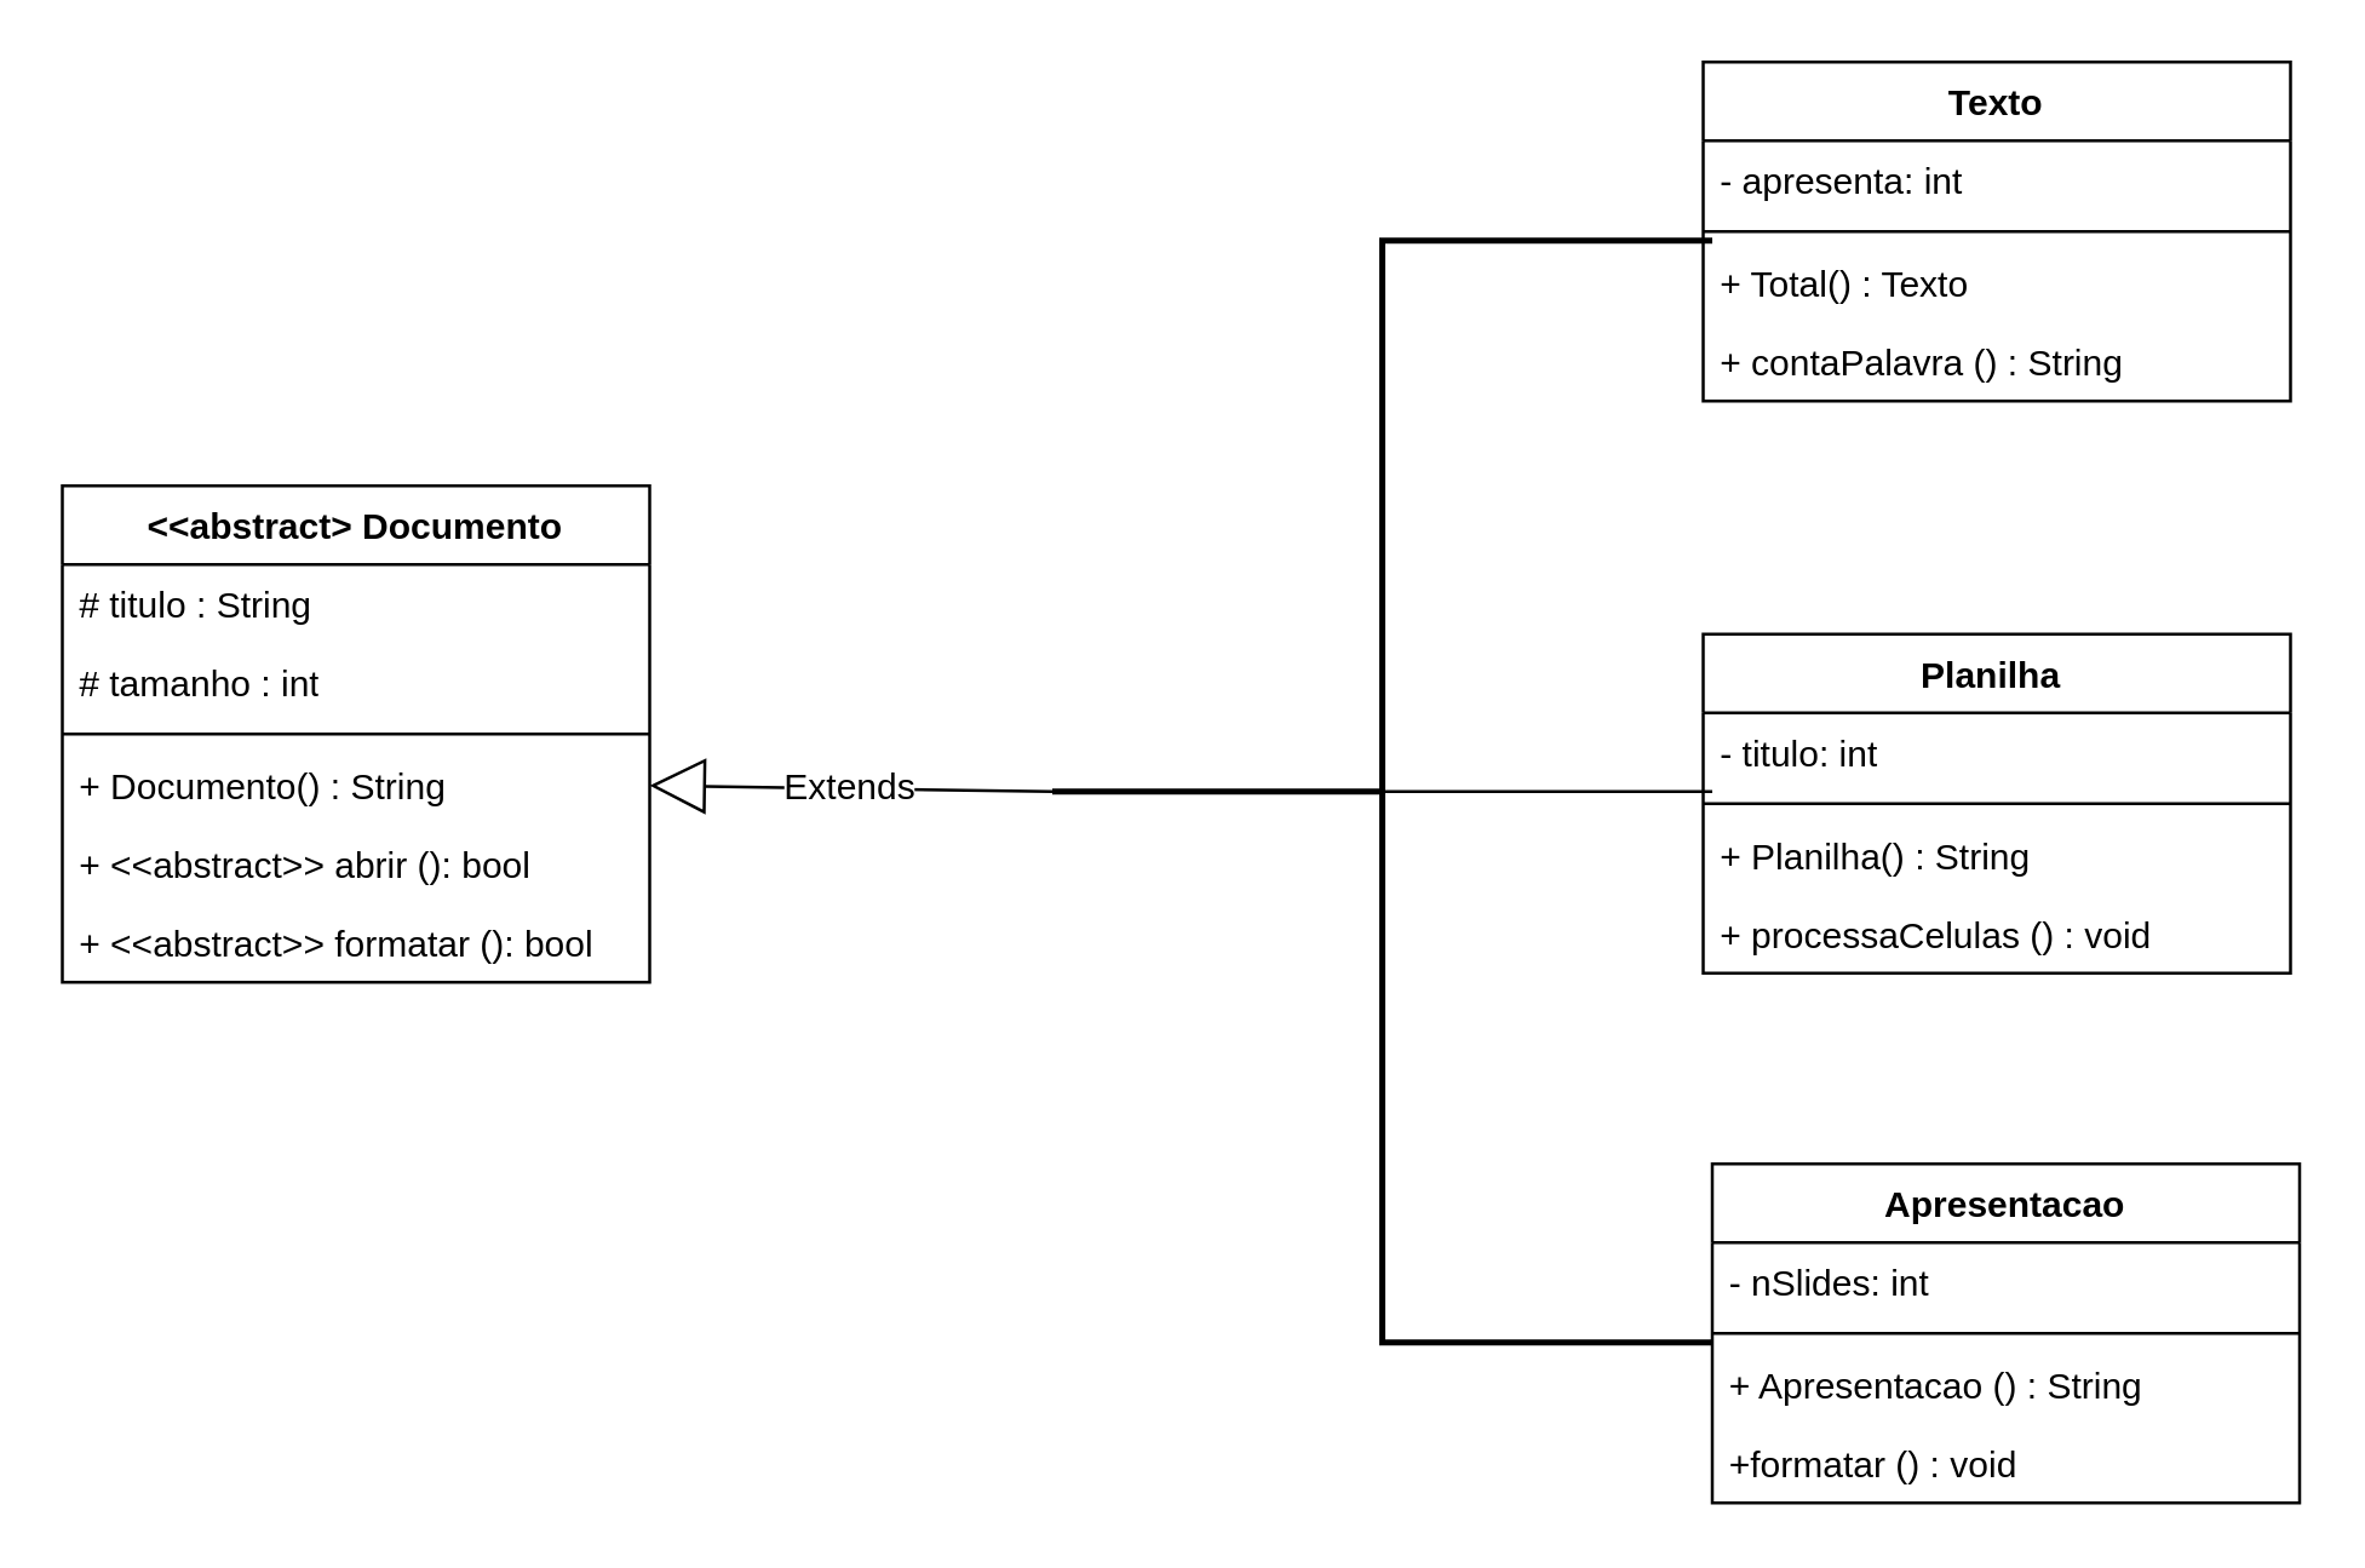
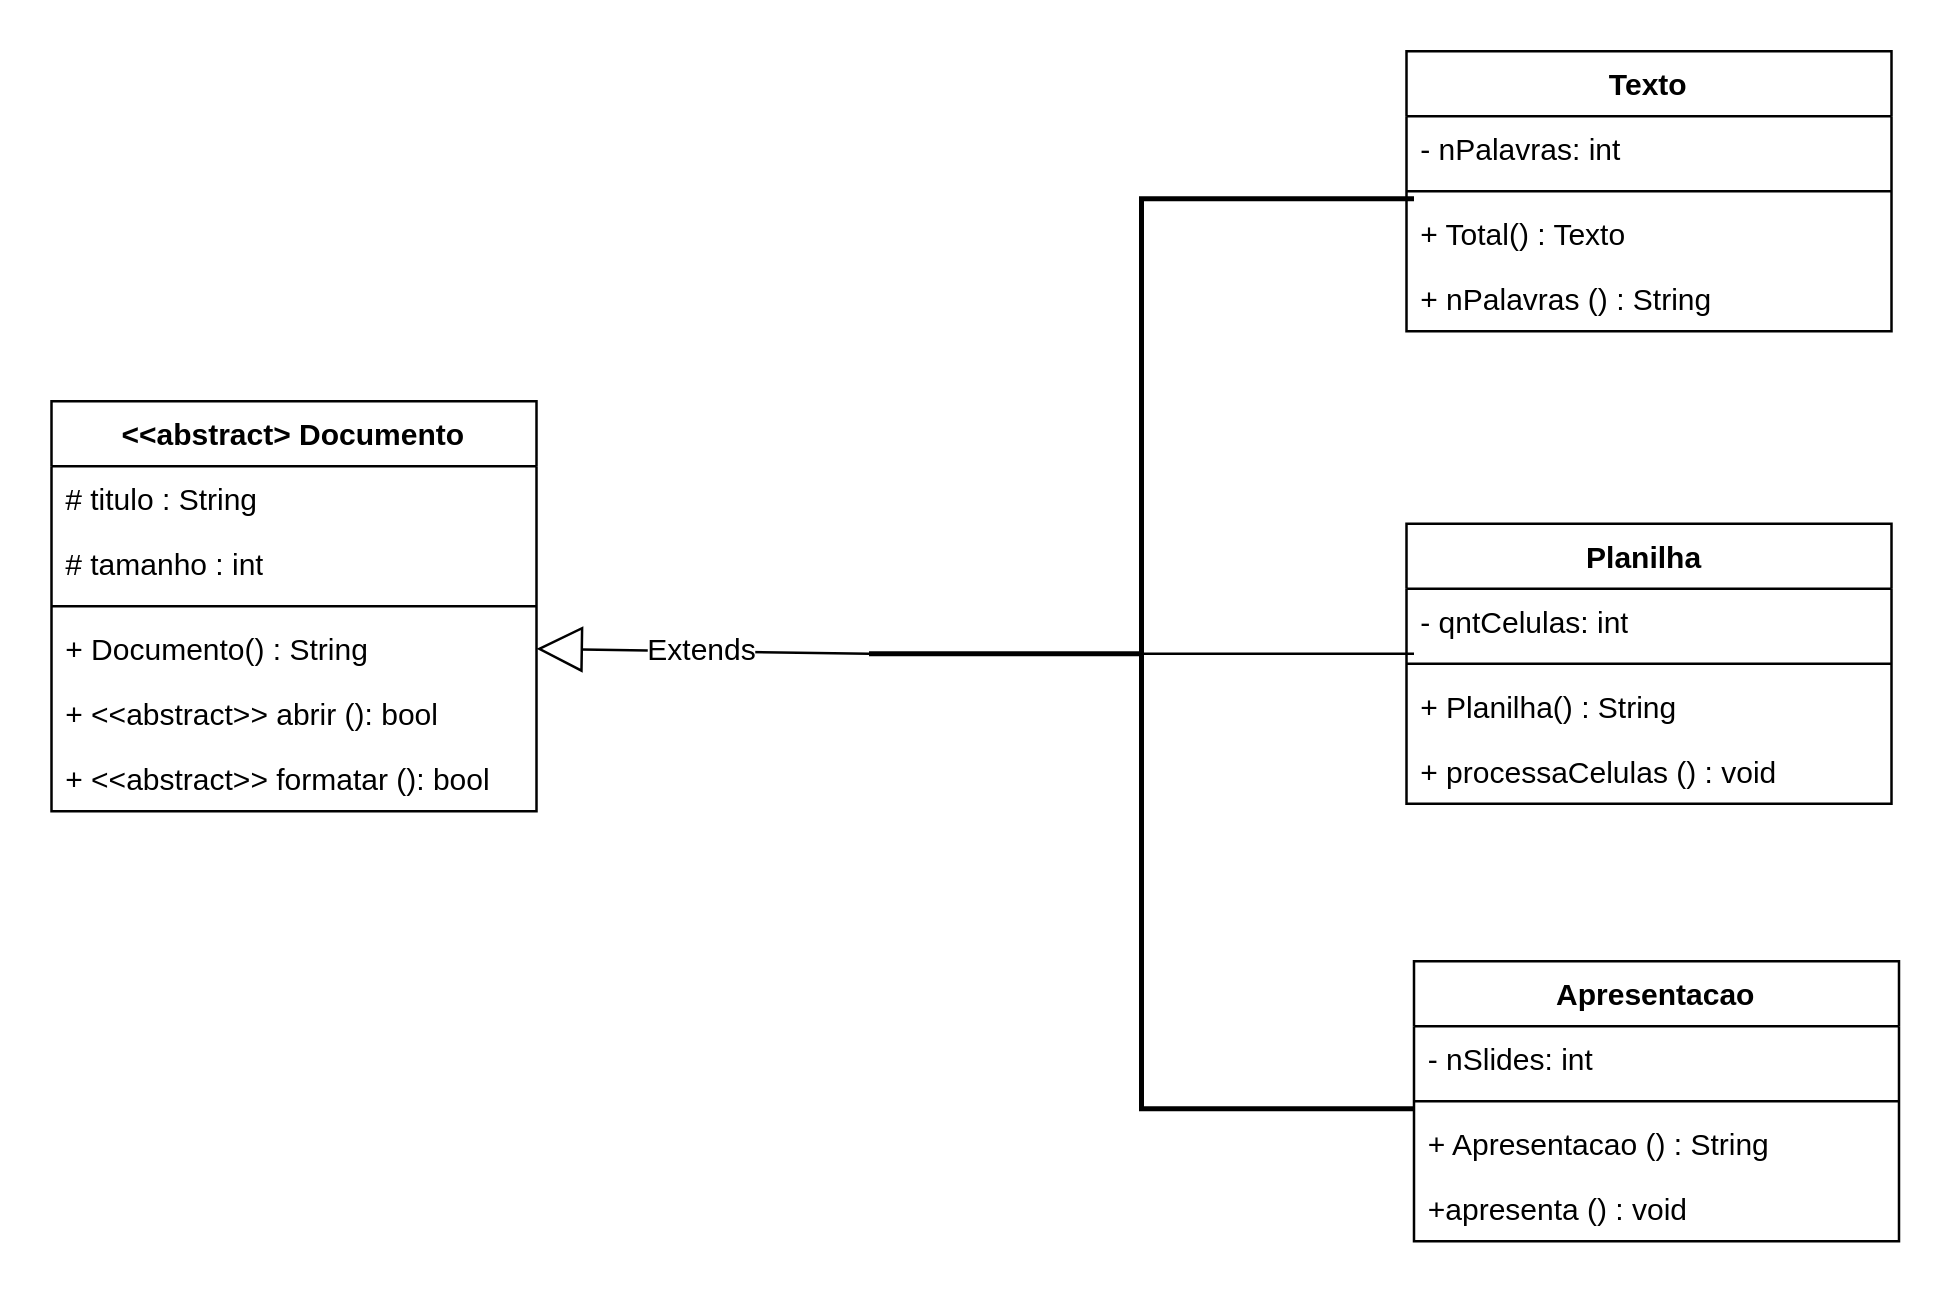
- <mxCell id="10" value="- apresenta: int&amp;nbsp;" style="text;strokeColor=none;fillColor=none;align=left;verticalAlign=top;spacingLeft=4;spacingRight=4;overflow=hidden;rotatable=0;points=[[0,0.5],[1,0.5]];portConstraint=eastwest;whiteSpace=wrap;html=1;" vertex="1" parent="9"><mxGeometry y="26" width="194" height="26" as="geometry" /></mxCell>
+ <mxCell id="10" value="- nPalavras: int&amp;nbsp;" style="text;strokeColor=none;fillColor=none;align=left;verticalAlign=top;spacingLeft=4;spacingRight=4;overflow=hidden;rotatable=0;points=[[0,0.5],[1,0.5]];portConstraint=eastwest;whiteSpace=wrap;html=1;" vertex="1" parent="9"><mxGeometry y="26" width="194" height="26" as="geometry" /></mxCell>
- <mxCell id="13" value="+ contaPalavra () : String&amp;nbsp;" style="text;strokeColor=none;fillColor=none;align=left;verticalAlign=top;spacingLeft=4;spacingRight=4;overflow=hidden;rotatable=0;points=[[0,0.5],[1,0.5]];portConstraint=eastwest;whiteSpace=wrap;html=1;" vertex="1" parent="9"><mxGeometry y="86" width="194" height="26" as="geometry" /></mxCell>
+ <mxCell id="13" value="+ nPalavras () : String&amp;nbsp;" style="text;strokeColor=none;fillColor=none;align=left;verticalAlign=top;spacingLeft=4;spacingRight=4;overflow=hidden;rotatable=0;points=[[0,0.5],[1,0.5]];portConstraint=eastwest;whiteSpace=wrap;html=1;" vertex="1" parent="9"><mxGeometry y="86" width="194" height="26" as="geometry" /></mxCell>
- <mxCell id="15" value="- titulo: int" style="text;strokeColor=none;fillColor=none;align=left;verticalAlign=top;spacingLeft=4;spacingRight=4;overflow=hidden;rotatable=0;points=[[0,0.5],[1,0.5]];portConstraint=eastwest;whiteSpace=wrap;html=1;" vertex="1" parent="14"><mxGeometry y="26" width="194" height="26" as="geometry" /></mxCell>
+ <mxCell id="15" value="- qntCelulas: int" style="text;strokeColor=none;fillColor=none;align=left;verticalAlign=top;spacingLeft=4;spacingRight=4;overflow=hidden;rotatable=0;points=[[0,0.5],[1,0.5]];portConstraint=eastwest;whiteSpace=wrap;html=1;" vertex="1" parent="14"><mxGeometry y="26" width="194" height="26" as="geometry" /></mxCell>
- <mxCell id="23" value="+formatar () : void" style="text;strokeColor=none;fillColor=none;align=left;verticalAlign=top;spacingLeft=4;spacingRight=4;overflow=hidden;rotatable=0;points=[[0,0.5],[1,0.5]];portConstraint=eastwest;whiteSpace=wrap;html=1;" vertex="1" parent="19"><mxGeometry y="86" width="194" height="26" as="geometry" /></mxCell>
+ <mxCell id="23" value="+apresenta () : void" style="text;strokeColor=none;fillColor=none;align=left;verticalAlign=top;spacingLeft=4;spacingRight=4;overflow=hidden;rotatable=0;points=[[0,0.5],[1,0.5]];portConstraint=eastwest;whiteSpace=wrap;html=1;" vertex="1" parent="19"><mxGeometry y="86" width="194" height="26" as="geometry" /></mxCell>
